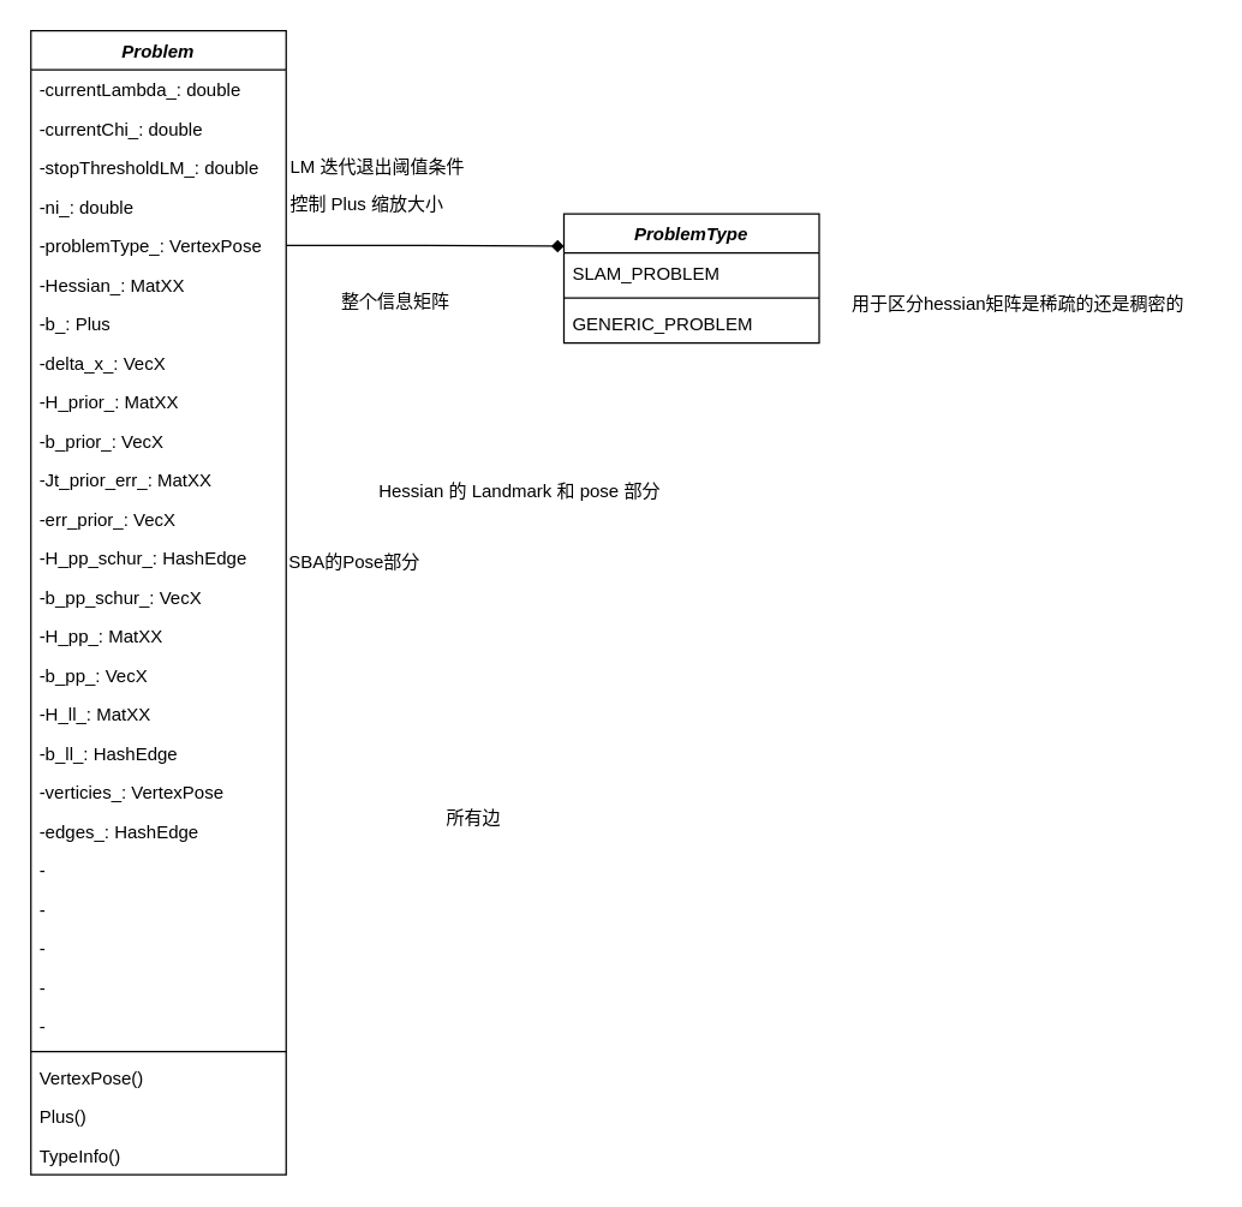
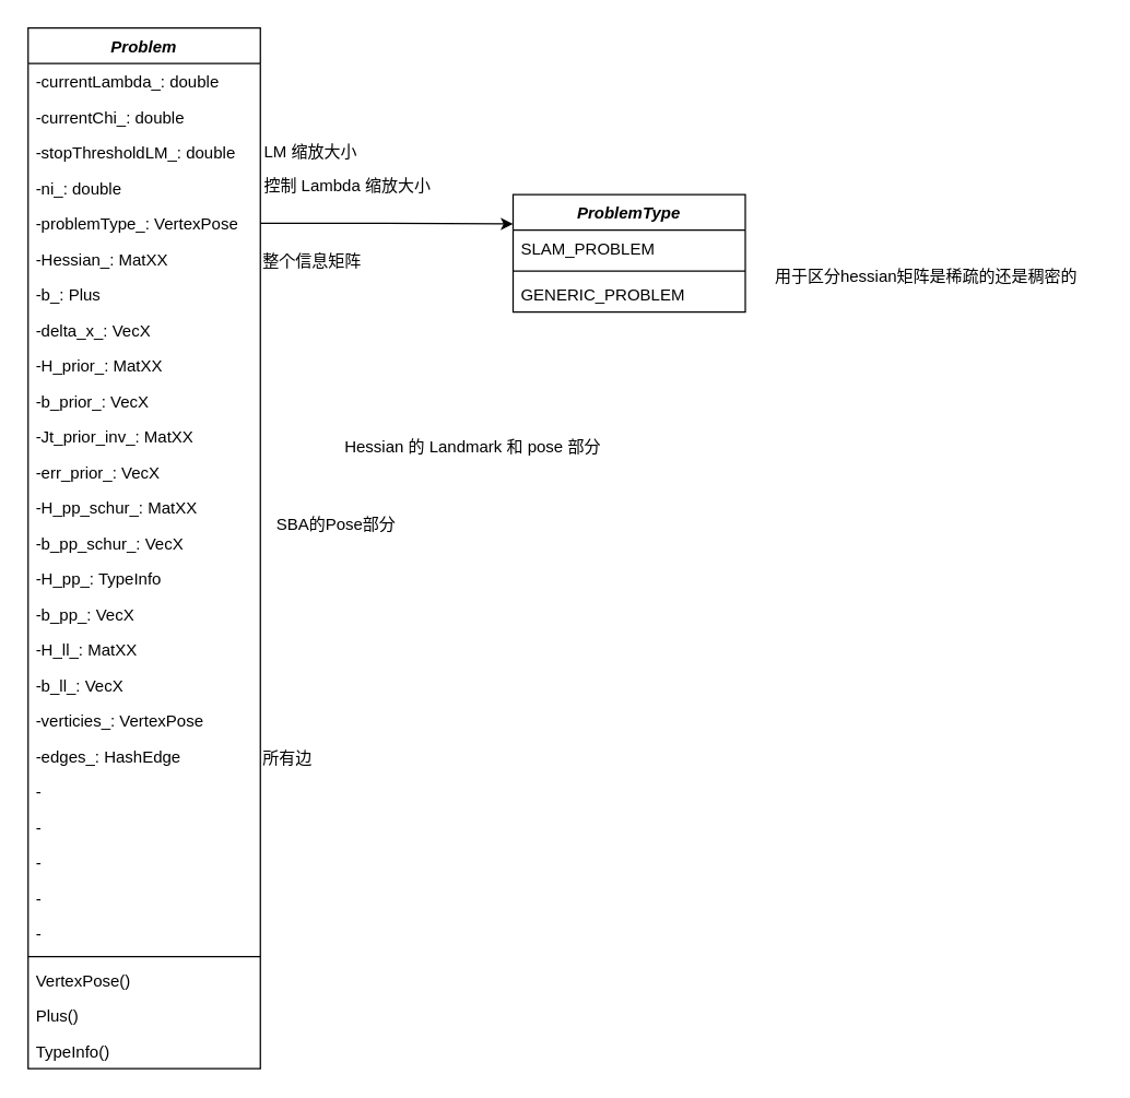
- <mxCell id="37" value="LM 迭代退出阈值条件" style="text;html=1;align=left;verticalAlign=middle;resizable=0;points=[];autosize=1;strokeColor=none;fillColor=none;" vertex="1" parent="1"><mxGeometry x="191" y="96" width="140" height="30" as="geometry" /></mxCell>
+ <mxCell id="37" value="LM 缩放大小" style="text;html=1;align=left;verticalAlign=middle;resizable=0;points=[];autosize=1;strokeColor=none;fillColor=none;" vertex="1" parent="1"><mxGeometry x="191" y="96" width="140" height="30" as="geometry" /></mxCell>
- <mxCell id="38" value="控制 Plus 缩放大小" style="text;html=1;align=left;verticalAlign=middle;resizable=0;points=[];autosize=1;strokeColor=none;fillColor=none;" vertex="1" parent="1"><mxGeometry x="191" y="121" width="150" height="30" as="geometry" /></mxCell>
+ <mxCell id="38" value="控制 Lambda 缩放大小" style="text;html=1;align=left;verticalAlign=middle;resizable=0;points=[];autosize=1;strokeColor=none;fillColor=none;" vertex="1" parent="1"><mxGeometry x="191" y="121" width="150" height="30" as="geometry" /></mxCell>
- <mxCell id="40" style="edgeStyle=orthogonalEdgeStyle;rounded=0;orthogonalLoop=1;jettySize=auto;html=1;entryX=0;entryY=0.25;entryDx=0;entryDy=0;endArrow=diamond;" edge="1" parent="1" source="7" target="32"><mxGeometry relative="1" as="geometry" /></mxCell>
+ <mxCell id="40" style="edgeStyle=orthogonalEdgeStyle;rounded=0;orthogonalLoop=1;jettySize=auto;html=1;entryX=0;entryY=0.25;entryDx=0;entryDy=0;" edge="1" parent="1" source="7" target="32"><mxGeometry relative="1" as="geometry" /></mxCell>
- <mxCell id="39" value="整个信息矩阵" style="text;html=1;align=left;verticalAlign=middle;resizable=0;points=[];autosize=1;strokeColor=none;fillColor=none;" vertex="1" parent="1"><mxGeometry x="225" y="187" width="91" height="27" as="geometry" /></mxCell>
+ <mxCell id="39" value="整个信息矩阵" style="text;html=1;align=left;verticalAlign=middle;resizable=0;points=[];autosize=1;strokeColor=none;fillColor=none;" vertex="1" parent="1"><mxGeometry x="190" y="177" width="91" height="27" as="geometry" /></mxCell>
- <mxCell id="13" value="-Jt_prior_err_: MatXX" style="text;strokeColor=none;fillColor=none;align=left;verticalAlign=top;spacingLeft=4;spacingRight=4;overflow=hidden;rotatable=0;points=[[0,0.5],[1,0.5]];portConstraint=eastwest;whiteSpace=wrap;html=1;" vertex="1" parent="2"><mxGeometry y="286" width="170" height="26" as="geometry" /></mxCell>
+ <mxCell id="13" value="-Jt_prior_inv_: MatXX" style="text;strokeColor=none;fillColor=none;align=left;verticalAlign=top;spacingLeft=4;spacingRight=4;overflow=hidden;rotatable=0;points=[[0,0.5],[1,0.5]];portConstraint=eastwest;whiteSpace=wrap;html=1;" vertex="1" parent="2"><mxGeometry y="286" width="170" height="26" as="geometry" /></mxCell>
- <mxCell id="15" value="-H_pp_schur_: HashEdge" style="text;strokeColor=none;fillColor=none;align=left;verticalAlign=top;spacingLeft=4;spacingRight=4;overflow=hidden;rotatable=0;points=[[0,0.5],[1,0.5]];portConstraint=eastwest;whiteSpace=wrap;html=1;" vertex="1" parent="2"><mxGeometry y="338" width="170" height="26" as="geometry" /></mxCell>
+ <mxCell id="15" value="-H_pp_schur_: MatXX" style="text;strokeColor=none;fillColor=none;align=left;verticalAlign=top;spacingLeft=4;spacingRight=4;overflow=hidden;rotatable=0;points=[[0,0.5],[1,0.5]];portConstraint=eastwest;whiteSpace=wrap;html=1;" vertex="1" parent="2"><mxGeometry y="338" width="170" height="26" as="geometry" /></mxCell>
- <mxCell id="41" value="SBA的Pose部分" style="text;html=1;align=left;verticalAlign=middle;resizable=0;points=[];autosize=1;strokeColor=none;fillColor=none;" vertex="1" parent="1"><mxGeometry x="190" y="360" width="106" height="27" as="geometry" /></mxCell>
+ <mxCell id="41" value="SBA的Pose部分" style="text;html=1;align=left;verticalAlign=middle;resizable=0;points=[];autosize=1;strokeColor=none;fillColor=none;" vertex="1" parent="1"><mxGeometry x="200" y="370" width="106" height="27" as="geometry" /></mxCell>
- <mxCell id="17" value="-H_pp_: MatXX" style="text;strokeColor=none;fillColor=none;align=left;verticalAlign=top;spacingLeft=4;spacingRight=4;overflow=hidden;rotatable=0;points=[[0,0.5],[1,0.5]];portConstraint=eastwest;whiteSpace=wrap;html=1;" vertex="1" parent="2"><mxGeometry y="390" width="170" height="26" as="geometry" /></mxCell>
+ <mxCell id="17" value="-H_pp_: TypeInfo" style="text;strokeColor=none;fillColor=none;align=left;verticalAlign=top;spacingLeft=4;spacingRight=4;overflow=hidden;rotatable=0;points=[[0,0.5],[1,0.5]];portConstraint=eastwest;whiteSpace=wrap;html=1;" vertex="1" parent="2"><mxGeometry y="390" width="170" height="26" as="geometry" /></mxCell>
- <mxCell id="20" value="-b_ll_: HashEdge" style="text;strokeColor=none;fillColor=none;align=left;verticalAlign=top;spacingLeft=4;spacingRight=4;overflow=hidden;rotatable=0;points=[[0,0.5],[1,0.5]];portConstraint=eastwest;whiteSpace=wrap;html=1;" vertex="1" parent="2"><mxGeometry y="468" width="170" height="26" as="geometry" /></mxCell>
+ <mxCell id="20" value="-b_ll_: VecX" style="text;strokeColor=none;fillColor=none;align=left;verticalAlign=top;spacingLeft=4;spacingRight=4;overflow=hidden;rotatable=0;points=[[0,0.5],[1,0.5]];portConstraint=eastwest;whiteSpace=wrap;html=1;" vertex="1" parent="2"><mxGeometry y="468" width="170" height="26" as="geometry" /></mxCell>
- <mxCell id="43" value="所有边" style="text;html=1;align=left;verticalAlign=middle;resizable=0;points=[];autosize=1;strokeColor=none;fillColor=none;" vertex="1" parent="1"><mxGeometry x="295" y="531" width="55" height="27" as="geometry" /></mxCell>
+ <mxCell id="43" value="所有边" style="text;html=1;align=left;verticalAlign=middle;resizable=0;points=[];autosize=1;strokeColor=none;fillColor=none;" vertex="1" parent="1"><mxGeometry x="190" y="541" width="55" height="27" as="geometry" /></mxCell>
